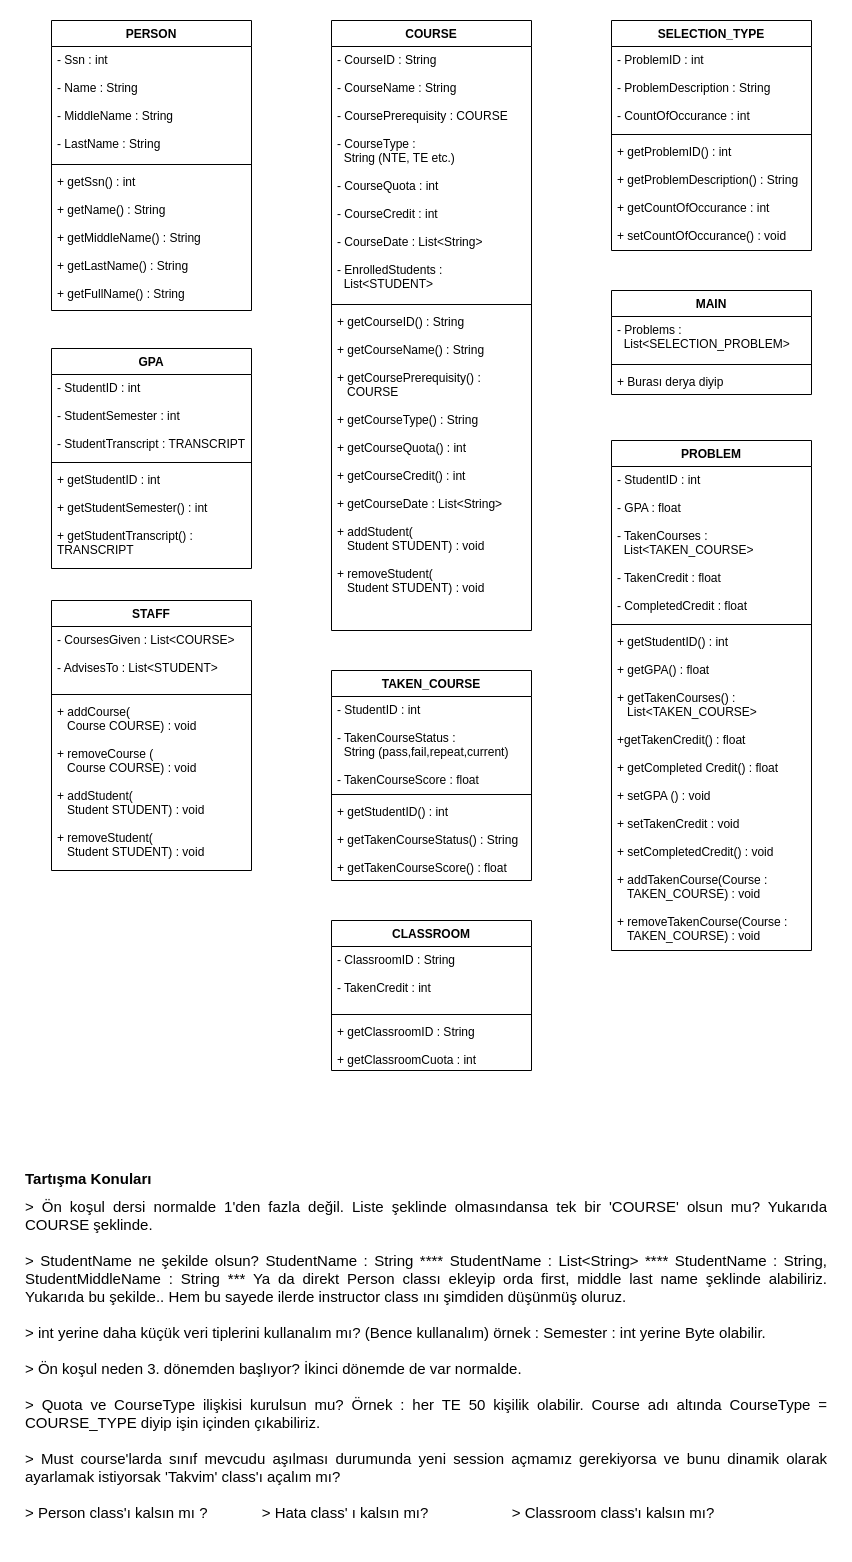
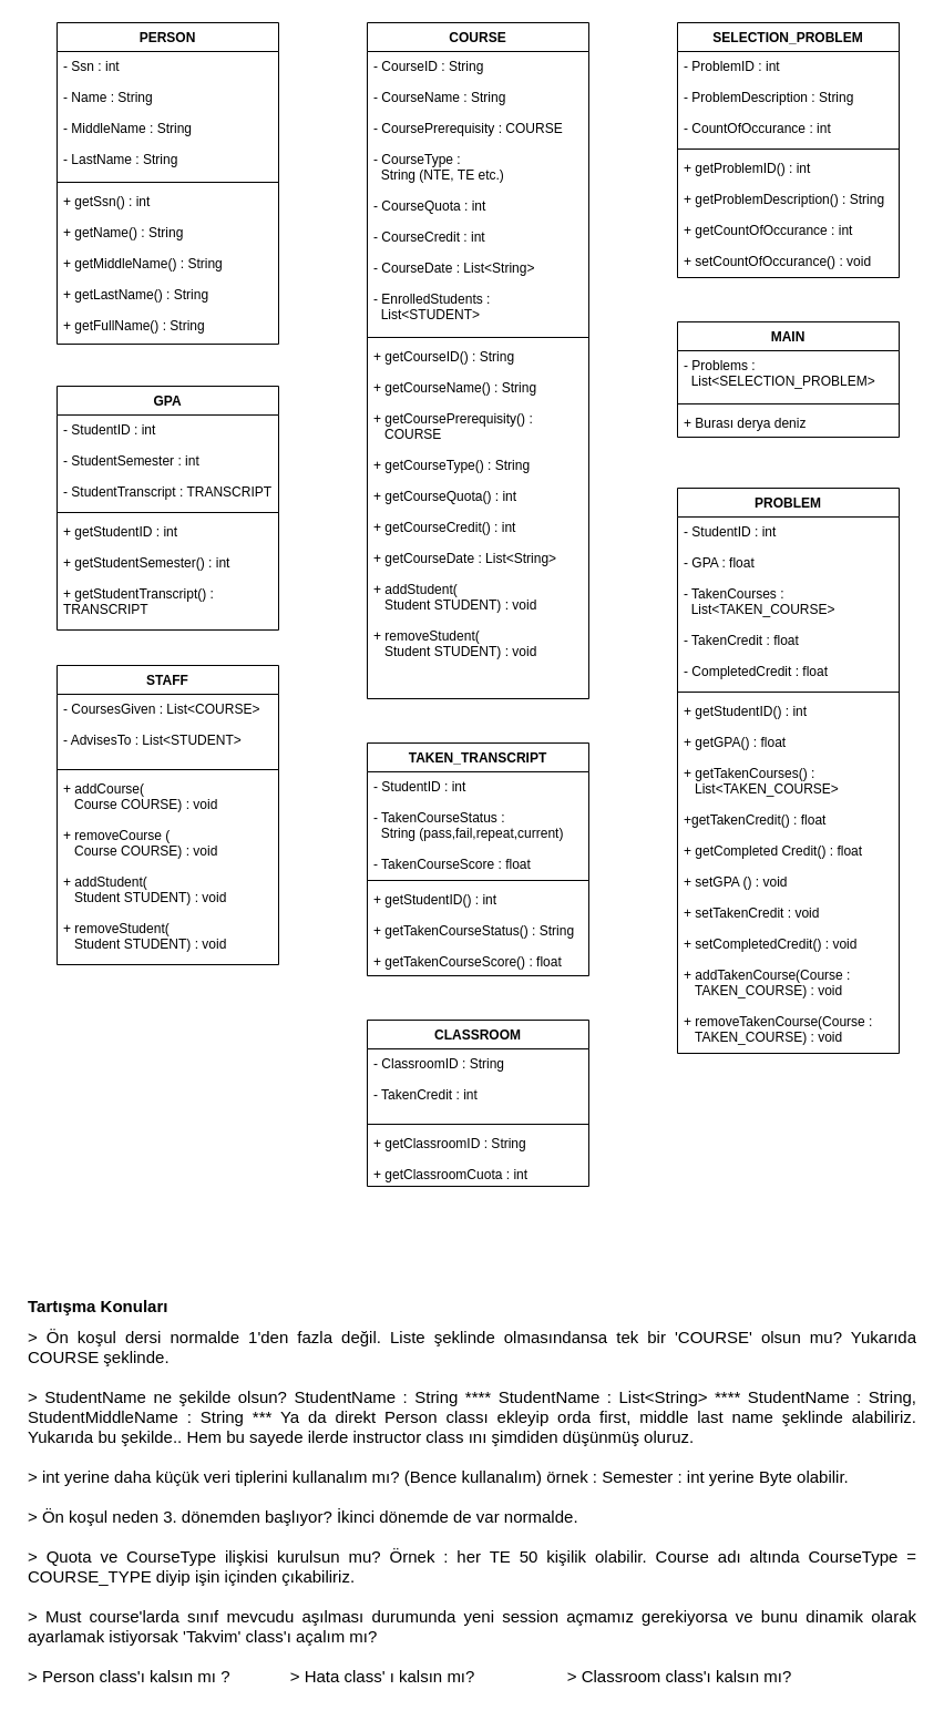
- <mxCell id="18" value="SELECTION_TYPE" style="swimlane;fontStyle=1;align=center;verticalAlign=top;childLayout=stackLayout;horizontal=1;startSize=26;horizontalStack=0;resizeParent=1;resizeParentMax=0;resizeLast=0;collapsible=1;marginBottom=0;" parent="1" vertex="1"><mxGeometry x="611" y="20" width="200" height="230" as="geometry" /></mxCell>
+ <mxCell id="18" value="SELECTION_PROBLEM" style="swimlane;fontStyle=1;align=center;verticalAlign=top;childLayout=stackLayout;horizontal=1;startSize=26;horizontalStack=0;resizeParent=1;resizeParentMax=0;resizeLast=0;collapsible=1;marginBottom=0;" parent="1" vertex="1"><mxGeometry x="611" y="20" width="200" height="230" as="geometry" /></mxCell>
- <mxCell id="25" value="+ Burası derya diyip" style="text;strokeColor=none;fillColor=none;align=left;verticalAlign=top;spacingLeft=4;spacingRight=4;overflow=hidden;rotatable=0;points=[[0,0.5],[1,0.5]];portConstraint=eastwest;" parent="22" vertex="1"><mxGeometry y="78" width="200" height="26" as="geometry" /></mxCell>
+ <mxCell id="25" value="+ Burası derya deniz" style="text;strokeColor=none;fillColor=none;align=left;verticalAlign=top;spacingLeft=4;spacingRight=4;overflow=hidden;rotatable=0;points=[[0,0.5],[1,0.5]];portConstraint=eastwest;" parent="22" vertex="1"><mxGeometry y="78" width="200" height="26" as="geometry" /></mxCell>
- <mxCell id="10" value="TAKEN_COURSE" style="swimlane;fontStyle=1;align=center;verticalAlign=top;childLayout=stackLayout;horizontal=1;startSize=26;horizontalStack=0;resizeParent=1;resizeParentMax=0;resizeLast=0;collapsible=1;marginBottom=0;" parent="1" vertex="1"><mxGeometry x="331" y="670" width="200" height="210" as="geometry" /></mxCell>
+ <mxCell id="10" value="TAKEN_TRANSCRIPT" style="swimlane;fontStyle=1;align=center;verticalAlign=top;childLayout=stackLayout;horizontal=1;startSize=26;horizontalStack=0;resizeParent=1;resizeParentMax=0;resizeLast=0;collapsible=1;marginBottom=0;" parent="1" vertex="1"><mxGeometry x="331" y="670" width="200" height="210" as="geometry" /></mxCell>
